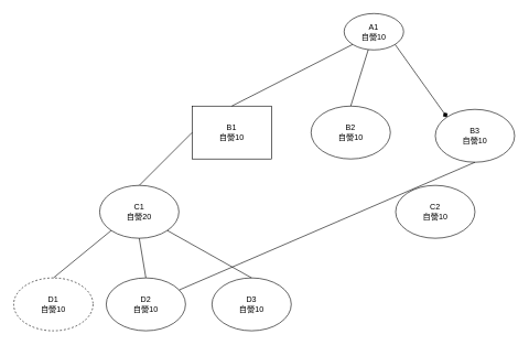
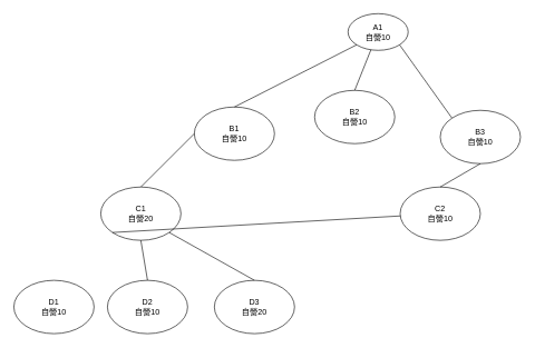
- <mxCell id="6" value="" style="endArrow=diamond;html=1;entryX=0;entryY=0;entryDx=0;entryDy=0;exitX=1;exitY=1;exitDx=0;exitDy=0;" parent="1" source="2" target="5" edge="1"><mxGeometry width="50" height="50" relative="1" as="geometry"><mxPoint x="556.718" y="103.282" as="sourcePoint" /><mxPoint x="390" y="270" as="targetPoint" /></mxGeometry></mxCell>
+ <mxCell id="6" value="" style="endArrow=none;html=1;entryX=0;entryY=0;entryDx=0;entryDy=0;exitX=1;exitY=1;exitDx=0;exitDy=0;" parent="1" source="2" target="5" edge="1"><mxGeometry width="50" height="50" relative="1" as="geometry"><mxPoint x="556.718" y="103.282" as="sourcePoint" /><mxPoint x="390" y="270" as="targetPoint" /></mxGeometry></mxCell>
- <mxCell id="13" value="&lt;span&gt;B1&lt;br&gt;自營10&lt;/span&gt;" style="whiteSpace=wrap;html=1;rounded=0;" parent="1" vertex="1"><mxGeometry x="290" y="160" width="120" height="80" as="geometry" /></mxCell>
+ <mxCell id="13" value="&lt;span&gt;B1&lt;br&gt;自營10&lt;/span&gt;" style="ellipse;whiteSpace=wrap;html=1;" parent="1" vertex="1"><mxGeometry x="290" y="160" width="120" height="80" as="geometry" /></mxCell>
- <mxCell id="3" value="&lt;span&gt;B2&lt;br&gt;自營10&lt;/span&gt;" style="ellipse;whiteSpace=wrap;html=1;" parent="1" vertex="1"><mxGeometry x="470" y="160" width="120" height="80" as="geometry" /></mxCell>
+ <mxCell id="3" value="&lt;span&gt;B2&lt;br&gt;自營10&lt;/span&gt;" style="ellipse;whiteSpace=wrap;html=1;" parent="1" vertex="1"><mxGeometry x="470" y="135" width="120" height="80" as="geometry" /></mxCell>
- <mxCell id="19" value="" style="endArrow=none;html=1;exitX=0.5;exitY=1;exitDx=0;exitDy=0;" parent="1" source="5" target="11" edge="1"><mxGeometry width="50" height="50" relative="1" as="geometry"><mxPoint x="262.426" y="358.284" as="sourcePoint" /><mxPoint x="390" y="440" as="targetPoint" /></mxGeometry></mxCell>
+ <mxCell id="19" value="" style="endArrow=none;html=1;exitX=0.5;exitY=1;exitDx=0;exitDy=0;entryX=0.5;entryY=0;entryDx=0;entryDy=0;" parent="1" source="5" target="7" edge="1"><mxGeometry width="50" height="50" relative="1" as="geometry"><mxPoint x="262.426" y="358.284" as="sourcePoint" /><mxPoint x="390" y="440" as="targetPoint" /></mxGeometry></mxCell>
- <mxCell id="16" value="" style="endArrow=none;html=1;entryX=0.5;entryY=0;entryDx=0;entryDy=0;exitX=0;exitY=1;exitDx=0;exitDy=0;" parent="1" source="9" target="12" edge="1"><mxGeometry width="50" height="50" relative="1" as="geometry"><mxPoint x="300" y="210" as="sourcePoint" /><mxPoint x="220" y="290" as="targetPoint" /></mxGeometry></mxCell>
+ <mxCell id="16" value="" style="endArrow=none;html=1;exitX=0;exitY=1;exitDx=0;exitDy=0;" parent="1" source="9" target="7" edge="1"><mxGeometry width="50" height="50" relative="1" as="geometry"><mxPoint x="300" y="210" as="sourcePoint" /><mxPoint x="220" y="290" as="targetPoint" /></mxGeometry></mxCell>
- <mxCell id="12" value="&lt;span&gt;D1&lt;br&gt;自營10&lt;/span&gt;" style="ellipse;whiteSpace=wrap;html=1;dashed=1;" parent="1" vertex="1"><mxGeometry x="20" y="420" width="120" height="80" as="geometry" /></mxCell>
+ <mxCell id="12" value="&lt;span&gt;D1&lt;br&gt;自營10&lt;/span&gt;" style="ellipse;whiteSpace=wrap;html=1;" parent="1" vertex="1"><mxGeometry x="20" y="420" width="120" height="80" as="geometry" /></mxCell>
- <mxCell id="8" value="&lt;span&gt;D3&lt;br&gt;自營10&lt;/span&gt;" style="ellipse;whiteSpace=wrap;html=1;" parent="1" vertex="1"><mxGeometry x="320" y="420" width="120" height="80" as="geometry" /></mxCell>
+ <mxCell id="8" value="&lt;span&gt;D3&lt;br&gt;自營20&lt;/span&gt;" style="ellipse;whiteSpace=wrap;html=1;" parent="1" vertex="1"><mxGeometry x="320" y="420" width="120" height="80" as="geometry" /></mxCell>
